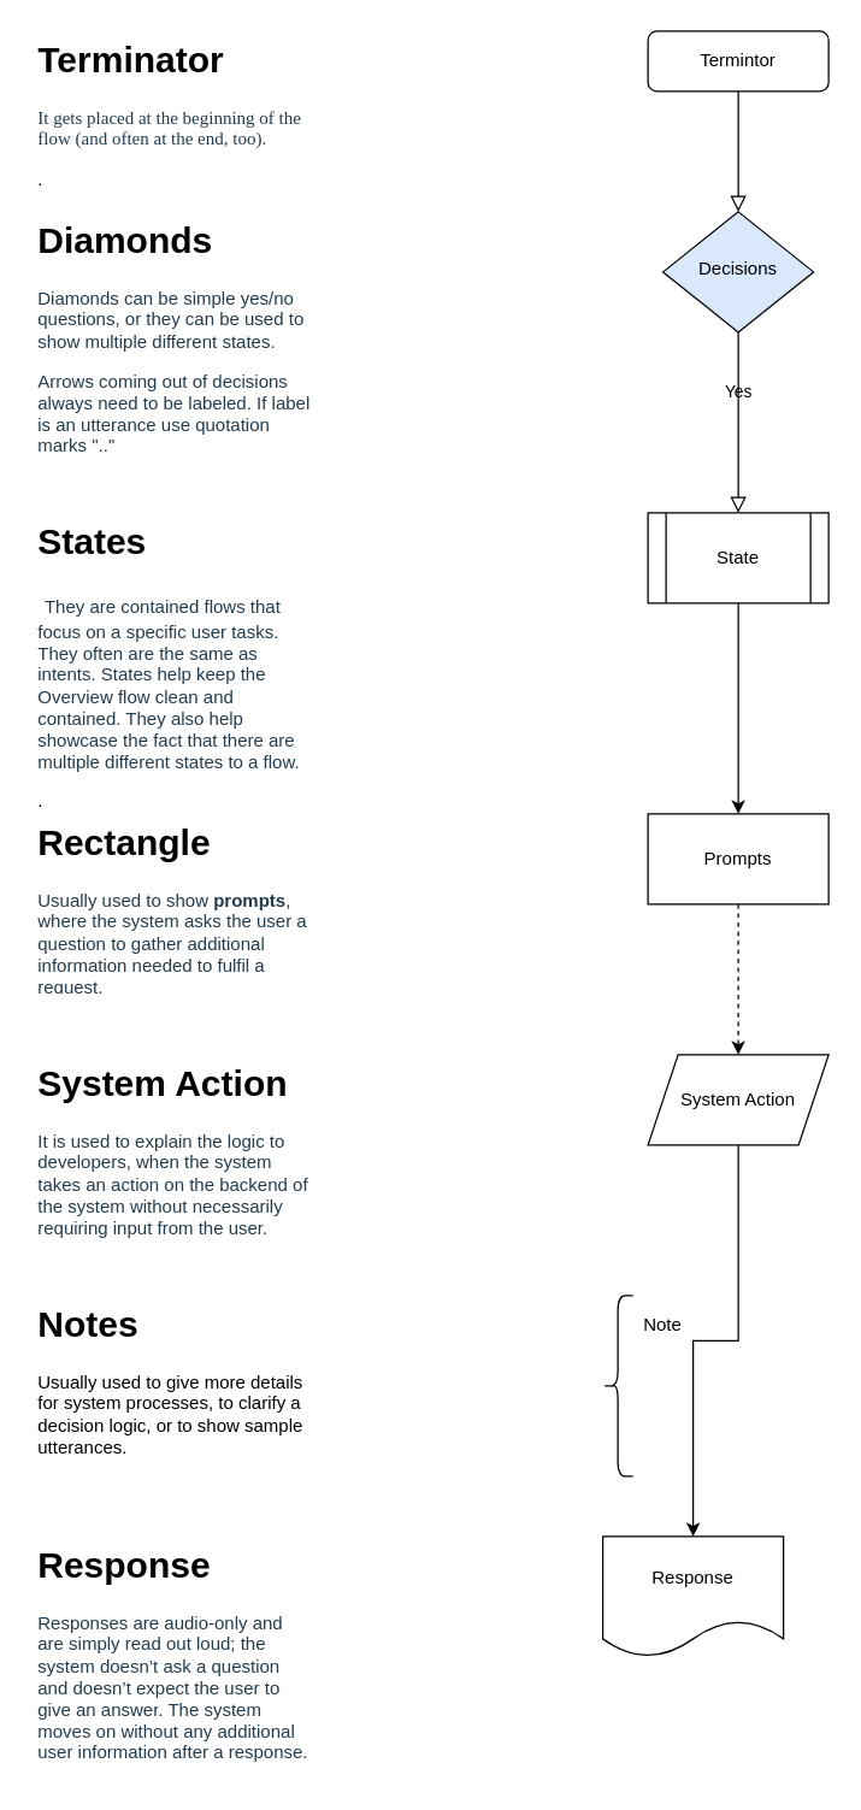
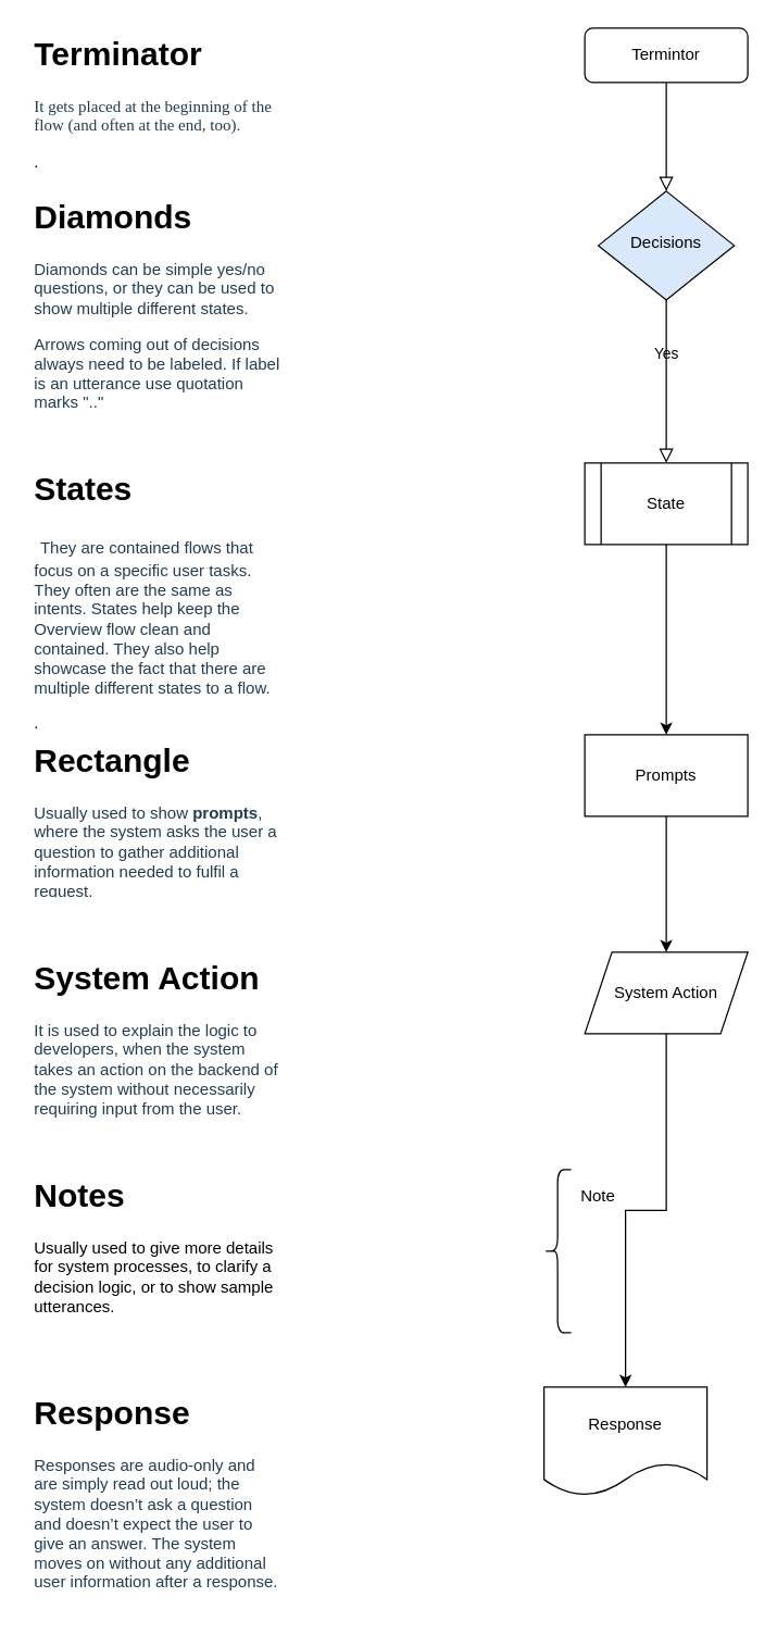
- <mxCell id="11" value="" style="edgeStyle=orthogonalEdgeStyle;rounded=0;orthogonalLoop=1;jettySize=auto;html=1;dashed=1;" edge="1" parent="1" source="12" target="15"><mxGeometry relative="1" as="geometry" /></mxCell>
+ <mxCell id="11" value="" style="edgeStyle=orthogonalEdgeStyle;rounded=0;orthogonalLoop=1;jettySize=auto;html=1;" edge="1" parent="1" source="12" target="15"><mxGeometry relative="1" as="geometry" /></mxCell>
